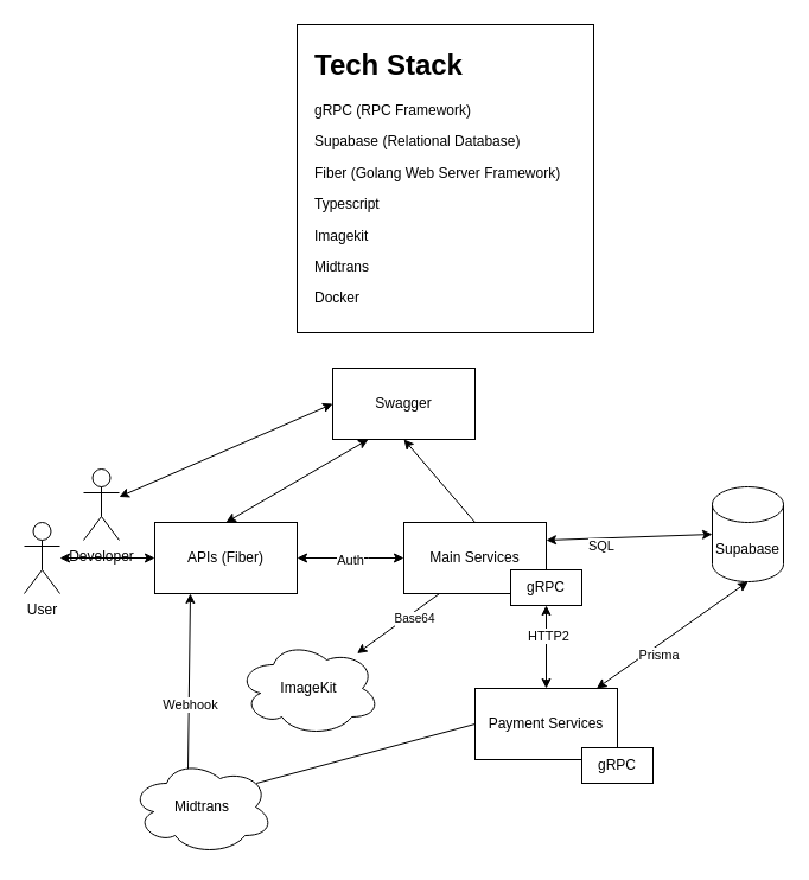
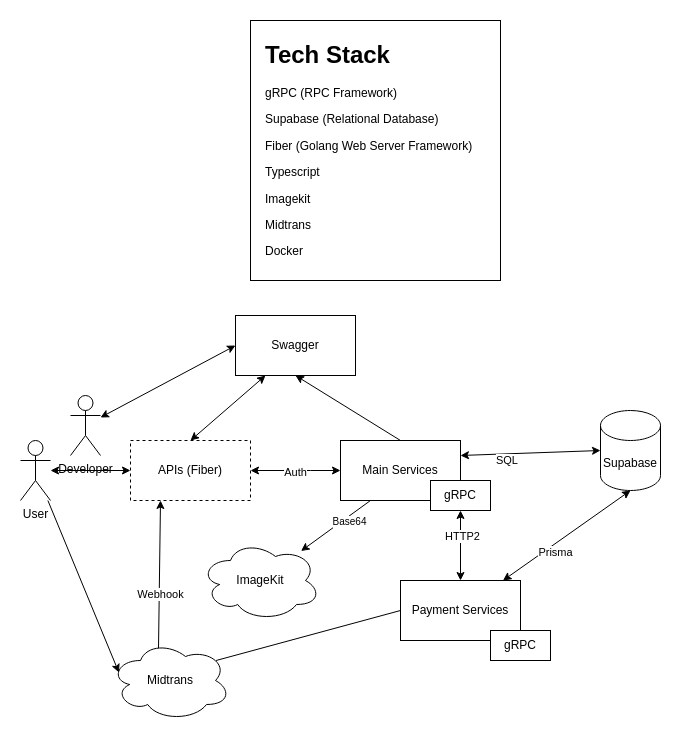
- <mxCell id="25" value="Swagger" style="rounded=0;whiteSpace=wrap;html=1;" parent="1" vertex="1"><mxGeometry x="280" y="310" width="120" height="60" as="geometry" /></mxCell>
+ <mxCell id="25" value="Swagger" style="rounded=0;whiteSpace=wrap;html=1;" parent="1" vertex="1"><mxGeometry x="235" y="315" width="120" height="60" as="geometry" /></mxCell>
- <mxCell id="3" value="APIs (Fiber)" style="rounded=0;whiteSpace=wrap;html=1;" parent="1" vertex="1"><mxGeometry x="130" y="440" width="120" height="60" as="geometry" /></mxCell>
+ <mxCell id="3" value="APIs (Fiber)" style="rounded=0;whiteSpace=wrap;html=1;dashed=1;" parent="1" vertex="1"><mxGeometry x="130" y="440" width="120" height="60" as="geometry" /></mxCell>
+ <mxCell id="32" style="edgeStyle=none;rounded=0;orthogonalLoop=1;jettySize=auto;html=1;entryX=0.07;entryY=0.4;entryDx=0;entryDy=0;entryPerimeter=0;" edge="1" parent="1" source="4" target="31"><mxGeometry relative="1" as="geometry"><mxPoint x="168" y="658" as="sourcePoint" /><mxPoint x="170" y="510" as="targetPoint" /></mxGeometry></mxCell>
